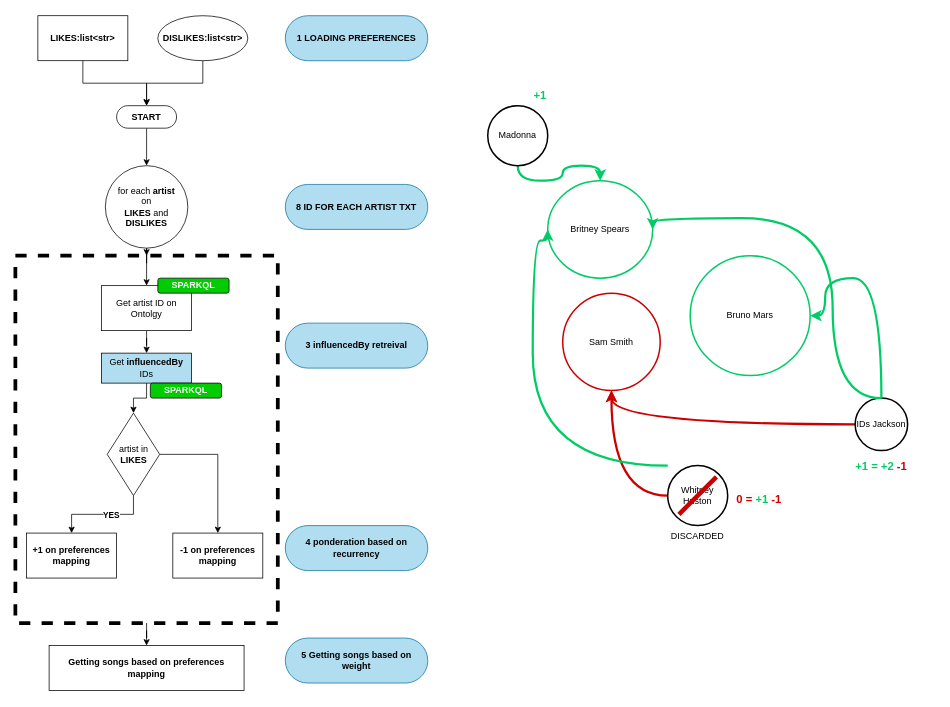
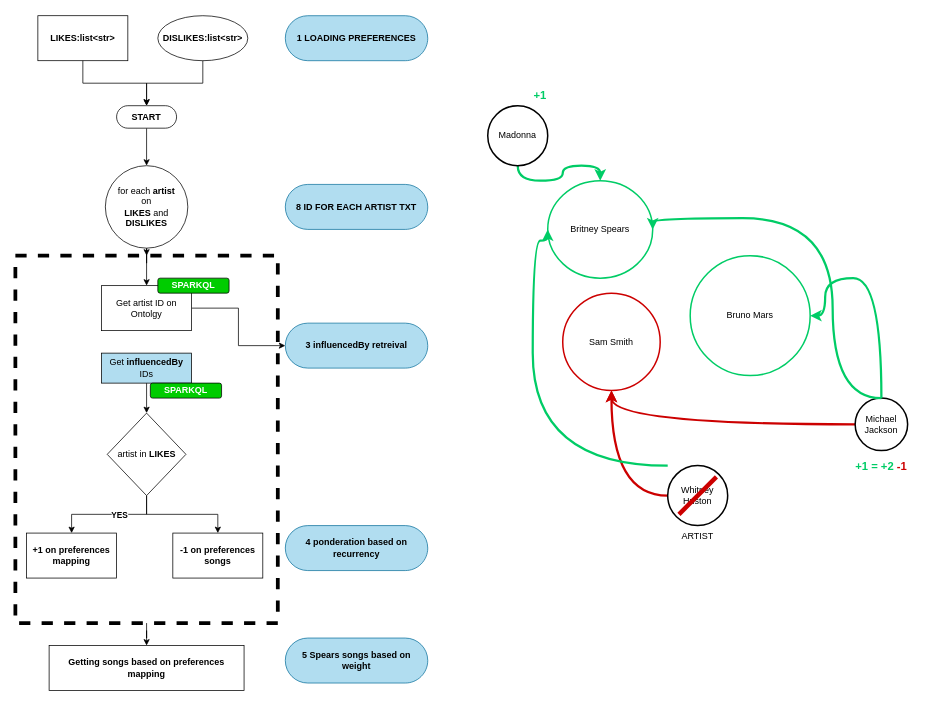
- <mxCell id="11" style="edgeStyle=orthogonalEdgeStyle;rounded=0;orthogonalLoop=1;jettySize=auto;html=1;" edge="1" parent="1" source="12" target="14"><mxGeometry relative="1" as="geometry" /></mxCell>
+ <mxCell id="11" style="edgeStyle=orthogonalEdgeStyle;rounded=0;orthogonalLoop=1;jettySize=auto;html=1;" edge="1" parent="1" source="12" target="23"><mxGeometry relative="1" as="geometry" /></mxCell>
- <mxCell id="27" value="IDs Jackson" style="strokeWidth=2;html=1;shape=mxgraph.flowchart.start_2;whiteSpace=wrap;" vertex="1" parent="1"><mxGeometry x="1140" y="530" width="70" height="70" as="geometry" /></mxCell>
+ <mxCell id="27" value="Michael Jackson" style="strokeWidth=2;html=1;shape=mxgraph.flowchart.start_2;whiteSpace=wrap;" vertex="1" parent="1"><mxGeometry x="1140" y="530" width="70" height="70" as="geometry" /></mxCell>
- <mxCell id="18" value="artist in &lt;b&gt;LIKES&lt;/b&gt;" style="rhombus;whiteSpace=wrap;html=1;" vertex="1" parent="1"><mxGeometry x="142.5" y="550" width="70" height="110" as="geometry" /></mxCell>
+ <mxCell id="18" value="artist in &lt;b&gt;LIKES&lt;/b&gt;" style="rhombus;whiteSpace=wrap;html=1;" vertex="1" parent="1"><mxGeometry x="142.5" y="550" width="105" height="110" as="geometry" /></mxCell>
- <mxCell id="39" value="&lt;b style=&quot;forced-color-adjust: none; font-family: Helvetica; font-size: 15px; font-style: normal; font-variant-ligatures: normal; font-variant-caps: normal; letter-spacing: normal; orphans: 2; text-align: center; text-indent: 0px; text-transform: none; widows: 2; word-spacing: 0px; -webkit-text-stroke-width: 0px; white-space: normal; background-color: rgb(251, 251, 251); text-decoration-thickness: initial; text-decoration-style: initial; text-decoration-color: initial;&quot;&gt;&lt;font style=&quot;color: rgb(204, 0, 0); forced-color-adjust: none;&quot;&gt;0 = &lt;/font&gt;&lt;font style=&quot;forced-color-adjust: none; color: rgb(0, 204, 102);&quot;&gt;+1&lt;/font&gt;&lt;font style=&quot;color: rgb(204, 0, 0); forced-color-adjust: none;&quot;&gt; -1&lt;/font&gt;&lt;/b&gt;" style="text;whiteSpace=wrap;html=1;" vertex="1" parent="1"><mxGeometry x="980" y="650" width="100" height="40" as="geometry" /></mxCell>
- <mxCell id="41" value="DISCARDED" style="text;html=1;align=center;verticalAlign=middle;whiteSpace=wrap;rounded=0;" vertex="1" parent="1"><mxGeometry x="900" y="700" width="60" height="30" as="geometry" /></mxCell>
+ <mxCell id="41" value="ARTIST" style="text;html=1;align=center;verticalAlign=middle;whiteSpace=wrap;rounded=0;" vertex="1" parent="1"><mxGeometry x="900" y="700" width="60" height="30" as="geometry" /></mxCell>
- <mxCell id="20" value="&lt;b&gt;-1 on preferences mapping&lt;/b&gt;" style="rounded=0;whiteSpace=wrap;html=1;" vertex="1" parent="1"><mxGeometry x="230" y="710" width="120" height="60" as="geometry" /></mxCell>
+ <mxCell id="20" value="&lt;b&gt;-1 on preferences songs&lt;/b&gt;" style="rounded=0;whiteSpace=wrap;html=1;" vertex="1" parent="1"><mxGeometry x="230" y="710" width="120" height="60" as="geometry" /></mxCell>
- <mxCell id="47" value="5 Getting songs based on &lt;br&gt;weight" style="html=1;dashed=0;whiteSpace=wrap;shape=mxgraph.dfd.start;fontStyle=1;fillColor=#b1ddf0;strokeColor=#10739e;" vertex="1" parent="1"><mxGeometry x="380" y="850" width="190" height="60" as="geometry" /></mxCell>
+ <mxCell id="47" value="5 Spears songs based on &lt;br&gt;weight" style="html=1;dashed=0;whiteSpace=wrap;shape=mxgraph.dfd.start;fontStyle=1;fillColor=#b1ddf0;strokeColor=#10739e;" vertex="1" parent="1"><mxGeometry x="380" y="850" width="190" height="60" as="geometry" /></mxCell>
